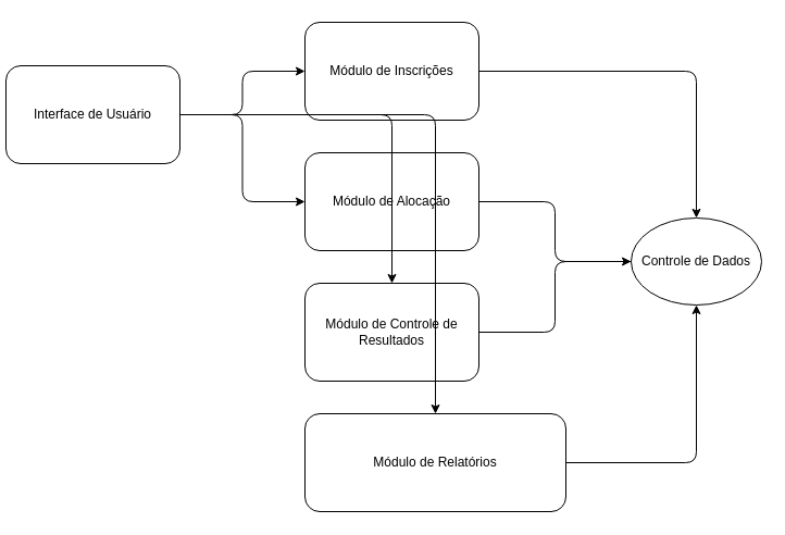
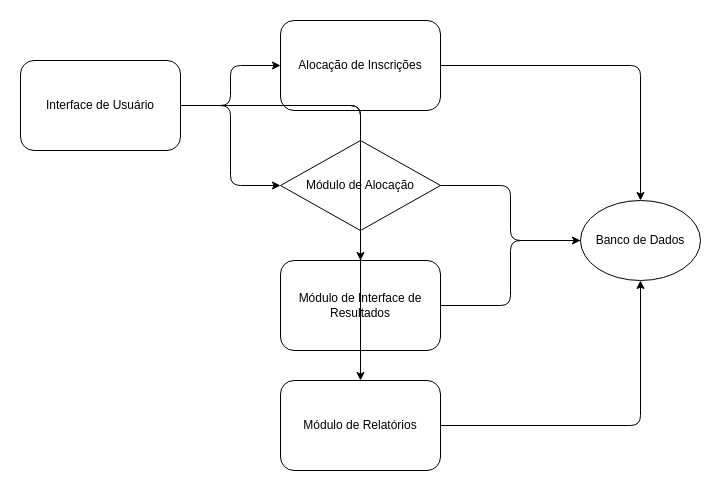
- <mxCell id="3" value="Módulo de Inscrições" style="rounded=1;whiteSpace=wrap;html=1;" vertex="1" parent="1"><mxGeometry x="280" y="20" width="160" height="90" as="geometry" /></mxCell>
+ <mxCell id="3" value="Alocação de Inscrições" style="rounded=1;whiteSpace=wrap;html=1;" vertex="1" parent="1"><mxGeometry x="280" y="20" width="160" height="90" as="geometry" /></mxCell>
- <mxCell id="2" value="Interface de Usuário" style="rounded=1;whiteSpace=wrap;html=1;" vertex="1" parent="1"><mxGeometry x="5" y="60" width="160" height="90" as="geometry" /></mxCell>
+ <mxCell id="2" value="Interface de Usuário" style="rounded=1;whiteSpace=wrap;html=1;" vertex="1" parent="1"><mxGeometry x="20" y="60" width="160" height="90" as="geometry" /></mxCell>
- <mxCell id="4" value="Módulo de Alocação" style="rounded=1;whiteSpace=wrap;html=1;" vertex="1" parent="1"><mxGeometry x="280" y="140" width="160" height="90" as="geometry" /></mxCell>
+ <mxCell id="4" value="Módulo de Alocação" style="rhombus;whiteSpace=wrap;html=1;" vertex="1" parent="1"><mxGeometry x="280" y="140" width="160" height="90" as="geometry" /></mxCell>
- <mxCell id="7" value="Controle de Dados" style="ellipse;whiteSpace=wrap;html=1;" vertex="1" parent="1"><mxGeometry x="580" y="200" width="120" height="80" as="geometry" /></mxCell>
+ <mxCell id="7" value="Banco de Dados" style="ellipse;whiteSpace=wrap;html=1;" vertex="1" parent="1"><mxGeometry x="580" y="200" width="120" height="80" as="geometry" /></mxCell>
- <mxCell id="5" value="Módulo de Controle de Resultados" style="rounded=1;whiteSpace=wrap;html=1;" vertex="1" parent="1"><mxGeometry x="280" y="260" width="160" height="90" as="geometry" /></mxCell>
+ <mxCell id="5" value="Módulo de Interface de Resultados" style="rounded=1;whiteSpace=wrap;html=1;" vertex="1" parent="1"><mxGeometry x="280" y="260" width="160" height="90" as="geometry" /></mxCell>
- <mxCell id="6" value="Módulo de Relatórios" style="rounded=1;whiteSpace=wrap;html=1;" vertex="1" parent="1"><mxGeometry x="280" y="380" width="240" height="90" as="geometry" /></mxCell>
+ <mxCell id="6" value="Módulo de Relatórios" style="rounded=1;whiteSpace=wrap;html=1;" vertex="1" parent="1"><mxGeometry x="280" y="380" width="160" height="90" as="geometry" /></mxCell>
